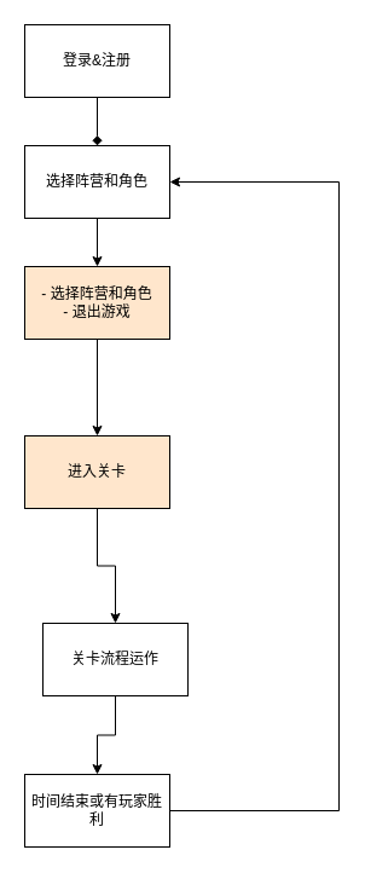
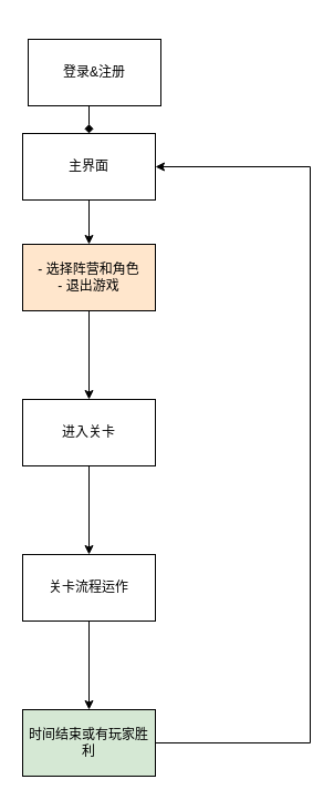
- <mxCell id="3" value="登录&amp;amp;注册" style="rounded=0;whiteSpace=wrap;html=1;" vertex="1" parent="1"><mxGeometry x="20" y="20" width="120" height="60" as="geometry" /></mxCell>
+ <mxCell id="3" value="登录&amp;amp;注册" style="rounded=0;whiteSpace=wrap;html=1;" vertex="1" parent="1"><mxGeometry x="25" y="35" width="120" height="60" as="geometry" /></mxCell>
- <mxCell id="5" value="选择阵营和角色" style="rounded=0;whiteSpace=wrap;html=1;" vertex="1" parent="1"><mxGeometry x="20" y="120" width="120" height="60" as="geometry" /></mxCell>
+ <mxCell id="5" value="主界面" style="rounded=0;whiteSpace=wrap;html=1;" vertex="1" parent="1"><mxGeometry x="20" y="120" width="120" height="60" as="geometry" /></mxCell>
- <mxCell id="9" value="进入关卡" style="rounded=0;whiteSpace=wrap;html=1;fillColor=#ffe6cc;" vertex="1" parent="1"><mxGeometry x="20" y="360" width="120" height="60" as="geometry" /></mxCell>
+ <mxCell id="9" value="进入关卡" style="rounded=0;whiteSpace=wrap;html=1;" vertex="1" parent="1"><mxGeometry x="20" y="360" width="120" height="60" as="geometry" /></mxCell>
- <mxCell id="11" value="关卡流程运作" style="rounded=0;whiteSpace=wrap;html=1;" vertex="1" parent="1"><mxGeometry x="35" y="515" width="120" height="60" as="geometry" /></mxCell>
+ <mxCell id="11" value="关卡流程运作" style="rounded=0;whiteSpace=wrap;html=1;" vertex="1" parent="1"><mxGeometry x="20" y="500" width="120" height="60" as="geometry" /></mxCell>
- <mxCell id="13" value="时间结束或有玩家胜利" style="rounded=0;whiteSpace=wrap;html=1;" vertex="1" parent="1"><mxGeometry x="20" y="640" width="120" height="60" as="geometry" /></mxCell>
+ <mxCell id="13" value="时间结束或有玩家胜利" style="rounded=0;whiteSpace=wrap;html=1;fillColor=#d5e8d4;" vertex="1" parent="1"><mxGeometry x="20" y="640" width="120" height="60" as="geometry" /></mxCell>
